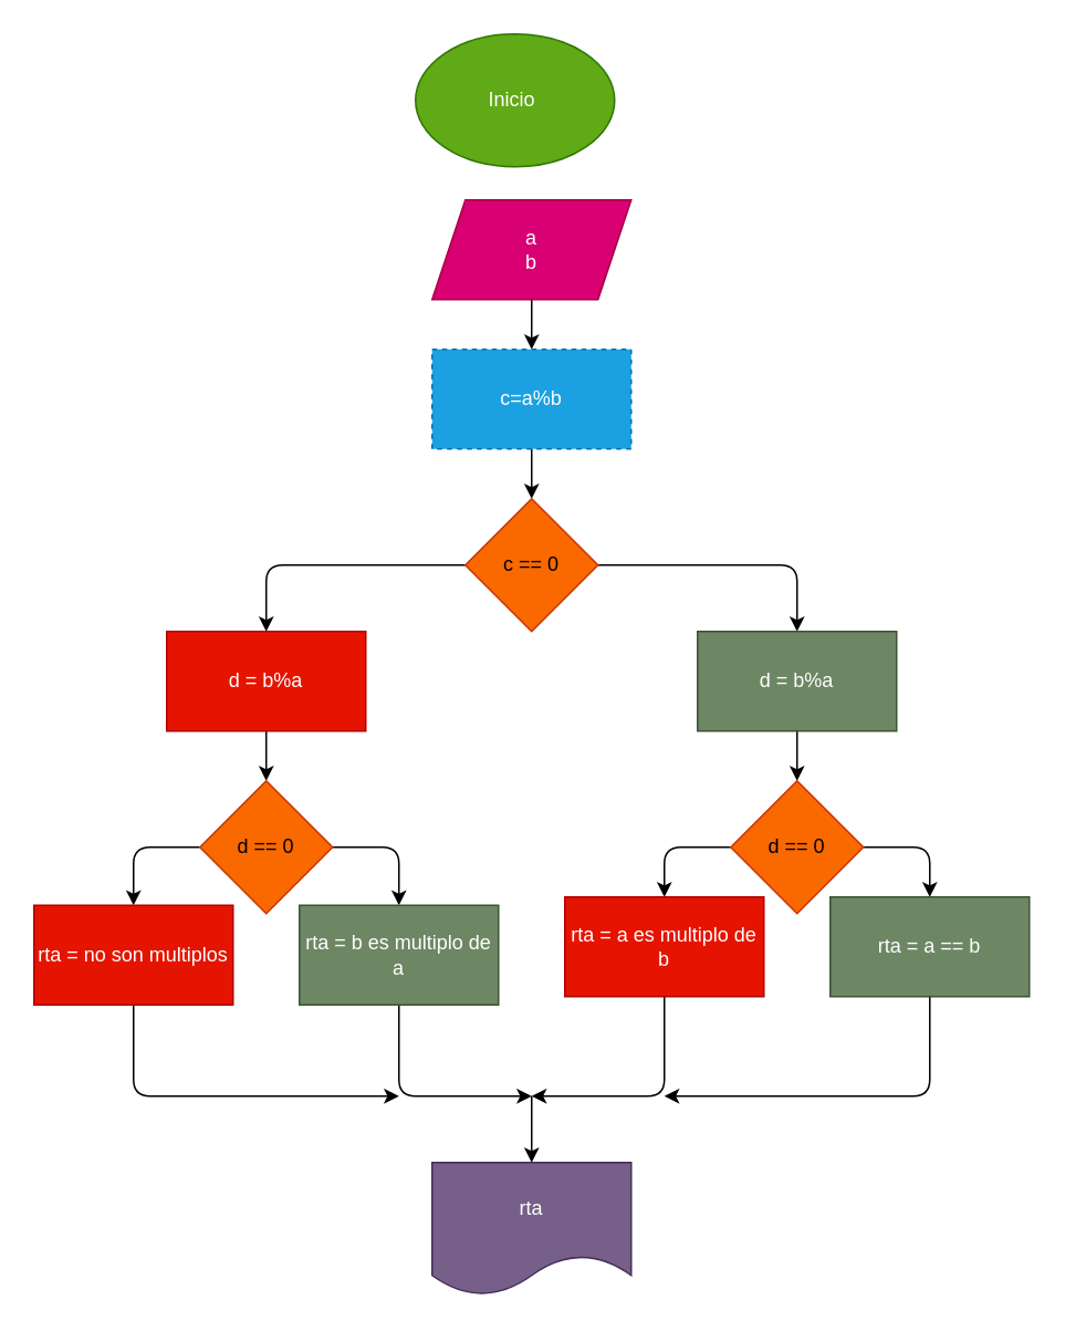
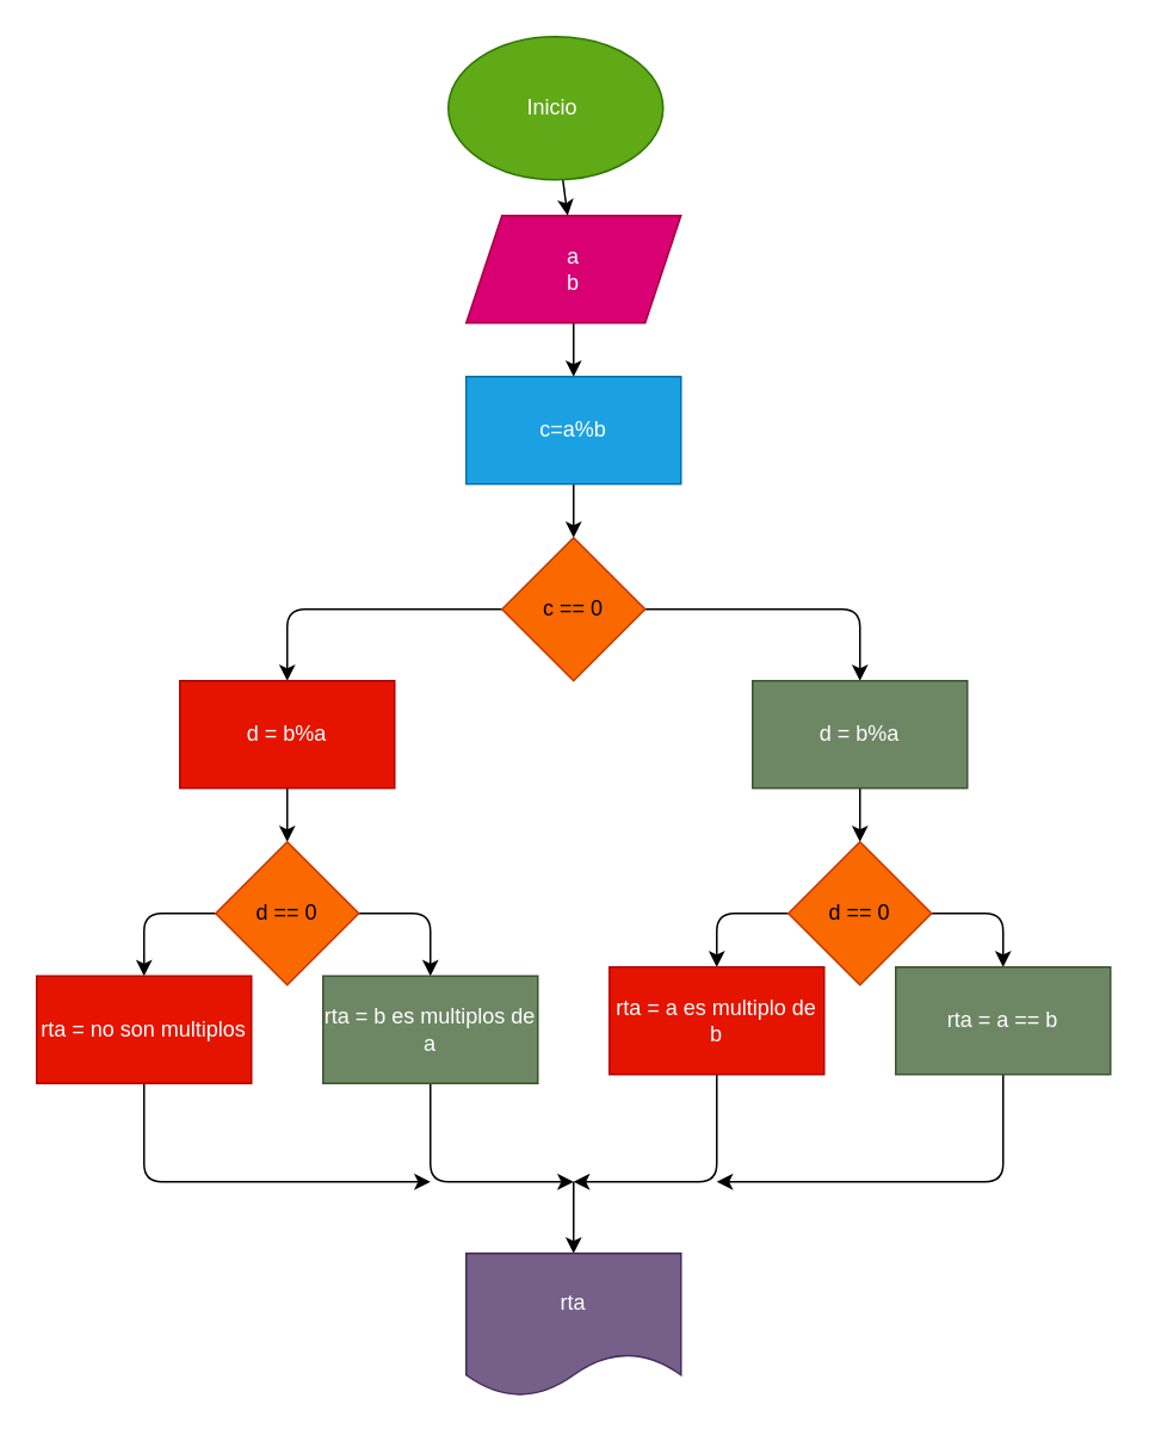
+ <mxCell id="2" value="" style="edgeStyle=none;html=1;" edge="1" parent="1" source="3" target="5"><mxGeometry relative="1" as="geometry" /></mxCell>
- <mxCell id="7" value="c=a%b" style="whiteSpace=wrap;html=1;fillColor=#1ba1e2;fontColor=#ffffff;strokeColor=#006EAF;dashed=1;" vertex="1" parent="1"><mxGeometry x="260" y="210" width="120" height="60" as="geometry" /></mxCell>
+ <mxCell id="7" value="c=a%b" style="whiteSpace=wrap;html=1;fillColor=#1ba1e2;fontColor=#ffffff;strokeColor=#006EAF;" vertex="1" parent="1"><mxGeometry x="260" y="210" width="120" height="60" as="geometry" /></mxCell>
- <mxCell id="26" value="rta = b es multiplo de a" style="whiteSpace=wrap;html=1;fillColor=#6d8764;fontColor=#ffffff;strokeColor=#3A5431;" vertex="1" parent="1"><mxGeometry x="180" y="545" width="120" height="60" as="geometry" /></mxCell>
+ <mxCell id="26" value="rta = b es multiplos de a" style="whiteSpace=wrap;html=1;fillColor=#6d8764;fontColor=#ffffff;strokeColor=#3A5431;" vertex="1" parent="1"><mxGeometry x="180" y="545" width="120" height="60" as="geometry" /></mxCell>
